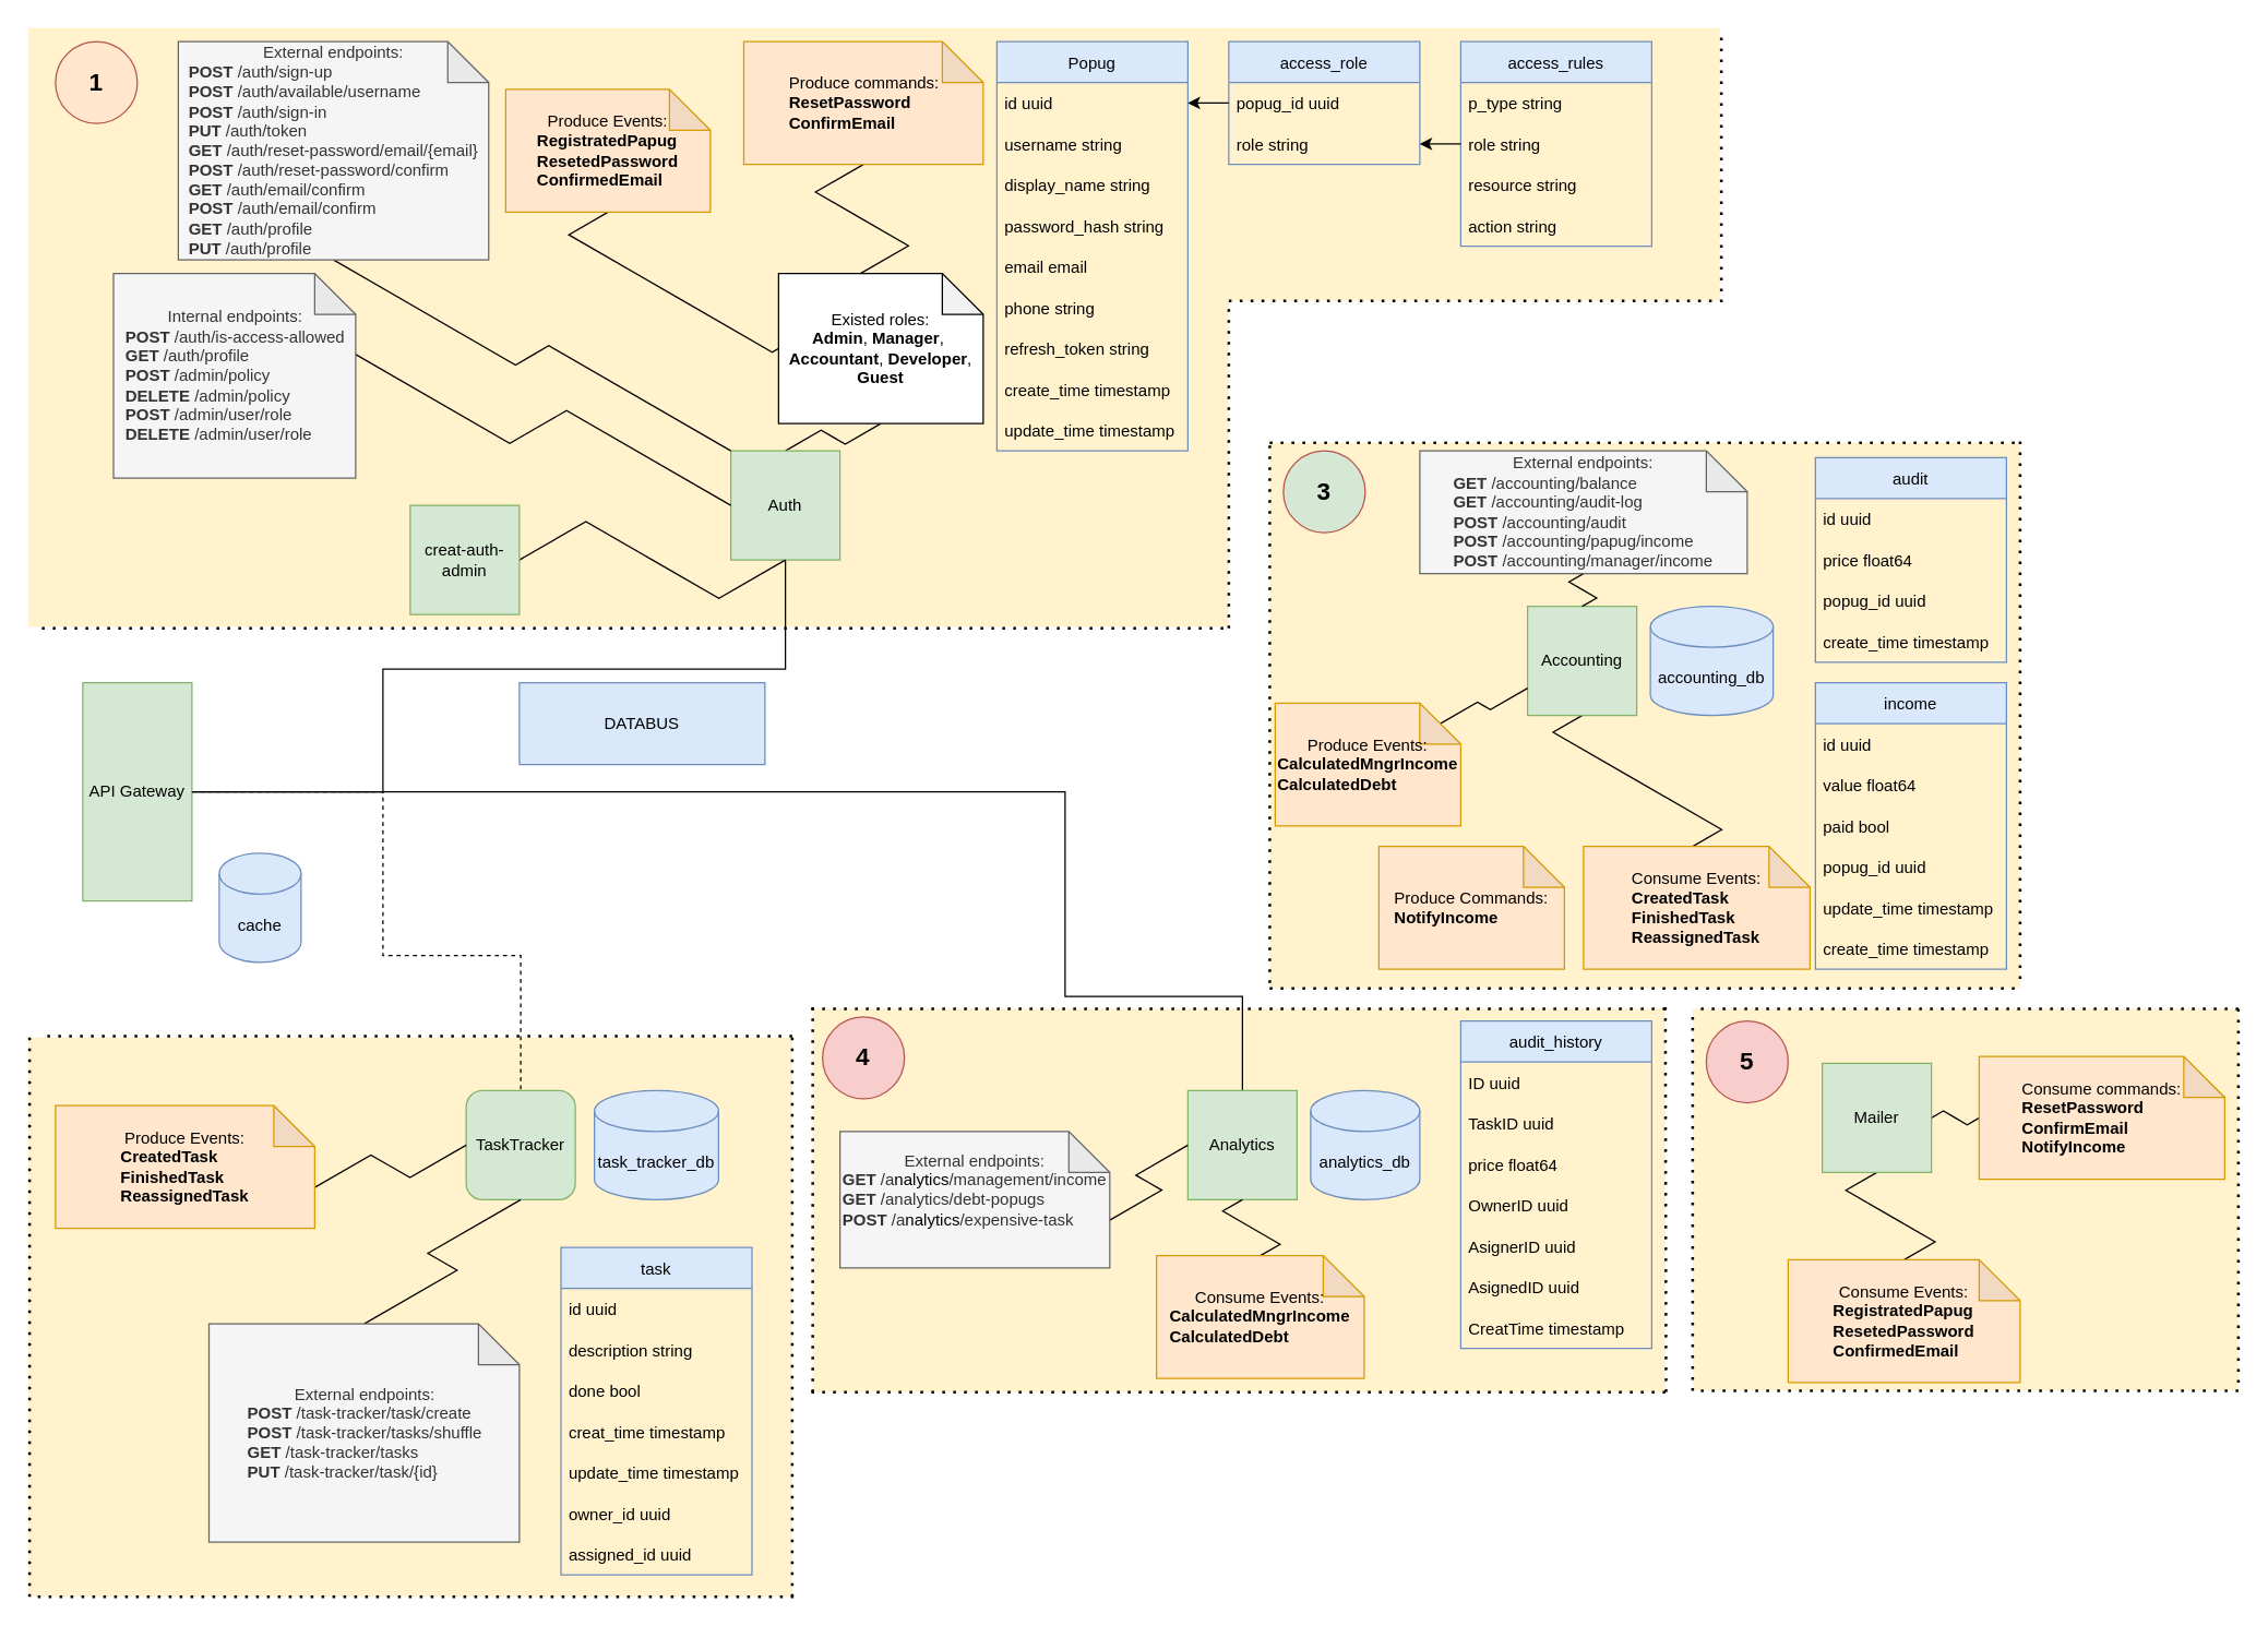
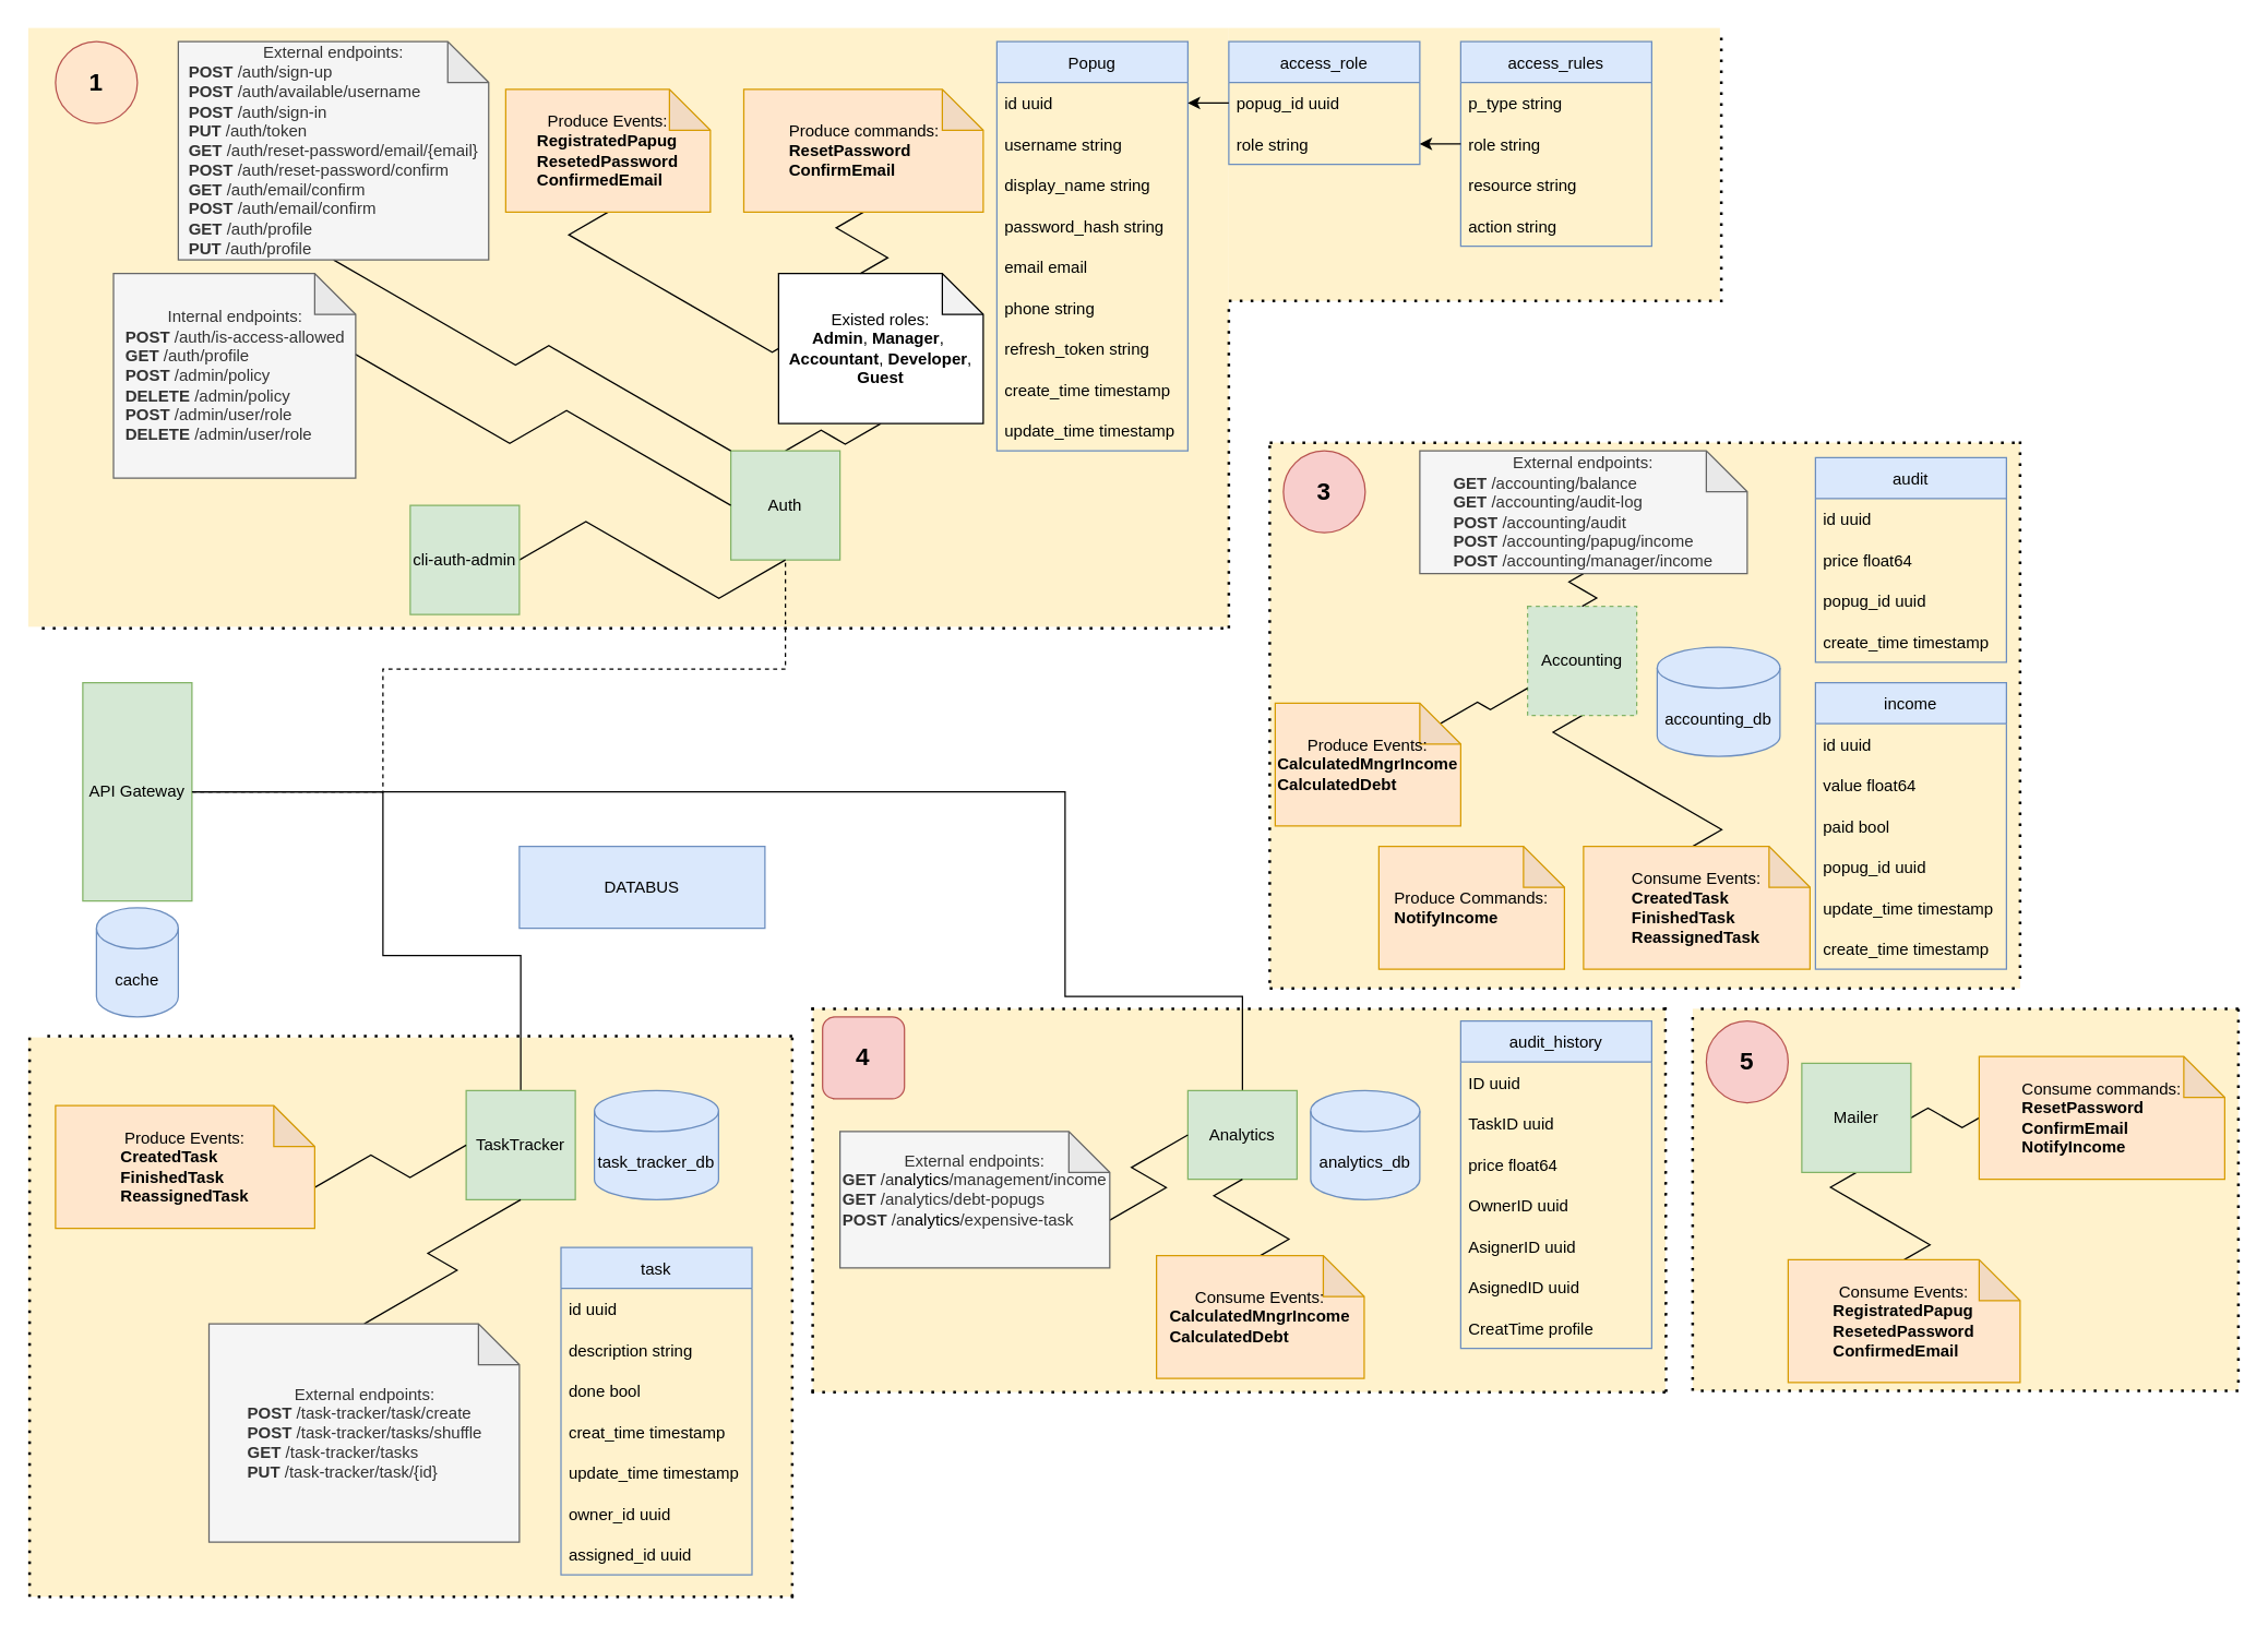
- <mxCell id="110" value="Produce commands:&lt;br&gt;&lt;div style=&quot;text-align: justify&quot;&gt;&lt;b&gt;ResetPassword&lt;/b&gt;&lt;/div&gt;&lt;div style=&quot;text-align: justify&quot;&gt;&lt;b&gt;ConfirmEmail&lt;/b&gt;&lt;b&gt;&lt;br&gt;&lt;/b&gt;&lt;/div&gt;" style="shape=note;whiteSpace=wrap;html=1;backgroundOutline=1;darkOpacity=0.05;fillColor=#ffe6cc;strokeColor=#d79b00;" vertex="1" parent="1"><mxGeometry x="544.5" y="30" width="175.5" height="90" as="geometry" /></mxCell>
+ <mxCell id="110" value="Produce commands:&lt;br&gt;&lt;div style=&quot;text-align: justify&quot;&gt;&lt;b&gt;ResetPassword&lt;/b&gt;&lt;/div&gt;&lt;div style=&quot;text-align: justify&quot;&gt;&lt;b&gt;ConfirmEmail&lt;/b&gt;&lt;b&gt;&lt;br&gt;&lt;/b&gt;&lt;/div&gt;" style="shape=note;whiteSpace=wrap;html=1;backgroundOutline=1;darkOpacity=0.05;fillColor=#ffe6cc;strokeColor=#d79b00;" vertex="1" parent="1"><mxGeometry x="544.5" y="65" width="175.5" height="90" as="geometry" /></mxCell>
- <mxCell id="98" value="&lt;font style=&quot;font-size: 18px&quot;&gt;&lt;b&gt;3&lt;/b&gt;&lt;/font&gt;" style="ellipse;whiteSpace=wrap;html=1;aspect=fixed;fillColor=#d5e8d4;strokeColor=#b85450;" parent="1" vertex="1"><mxGeometry x="940" y="330" width="60" height="60" as="geometry" /></mxCell>
+ <mxCell id="98" value="&lt;font style=&quot;font-size: 18px&quot;&gt;&lt;b&gt;3&lt;/b&gt;&lt;/font&gt;" style="ellipse;whiteSpace=wrap;html=1;aspect=fixed;fillColor=#f8cecc;strokeColor=#b85450;" parent="1" vertex="1"><mxGeometry x="940" y="330" width="60" height="60" as="geometry" /></mxCell>
- <mxCell id="106" value="creat-auth-admin" style="rounded=0;whiteSpace=wrap;html=1;fillColor=#d5e8d4;strokeColor=#82b366;" parent="1" vertex="1"><mxGeometry x="300" y="370" width="80" height="80" as="geometry" /></mxCell>
+ <mxCell id="106" value="cli-auth-admin" style="rounded=0;whiteSpace=wrap;html=1;fillColor=#d5e8d4;strokeColor=#82b366;" parent="1" vertex="1"><mxGeometry x="300" y="370" width="80" height="80" as="geometry" /></mxCell>
- <mxCell id="58" value="Accounting" style="whiteSpace=wrap;html=1;aspect=fixed;fillColor=#d5e8d4;strokeColor=#82b366;" parent="1" vertex="1"><mxGeometry x="1119" y="444" width="80" height="80" as="geometry" /></mxCell>
+ <mxCell id="58" value="Accounting" style="whiteSpace=wrap;html=1;aspect=fixed;fillColor=#d5e8d4;strokeColor=#82b366;dashed=1;" parent="1" vertex="1"><mxGeometry x="1119" y="444" width="80" height="80" as="geometry" /></mxCell>
- <mxCell id="59" value="accounting_db" style="shape=cylinder3;whiteSpace=wrap;html=1;boundedLbl=1;backgroundOutline=1;size=15;fillColor=#dae8fc;strokeColor=#6c8ebf;" parent="1" vertex="1"><mxGeometry x="1209" y="444" width="90" height="80" as="geometry" /></mxCell>
+ <mxCell id="59" value="accounting_db" style="shape=cylinder3;whiteSpace=wrap;html=1;boundedLbl=1;backgroundOutline=1;size=15;fillColor=#dae8fc;strokeColor=#6c8ebf;" parent="1" vertex="1"><mxGeometry x="1214" y="474" width="90" height="80" as="geometry" /></mxCell>
- <mxCell id="8" style="edgeStyle=orthogonalEdgeStyle;rounded=0;orthogonalLoop=1;jettySize=auto;html=1;exitX=1;exitY=0.5;exitDx=0;exitDy=0;entryX=0.5;entryY=1;entryDx=0;entryDy=0;startArrow=none;startFill=0;endArrow=none;endFill=0;elbow=vertical;" parent="1" source="10" target="12" edge="1"><mxGeometry relative="1" as="geometry"><Array as="points"><mxPoint x="280" y="580" /><mxPoint x="280" y="490" /><mxPoint x="575" y="490" /></Array></mxGeometry></mxCell>
+ <mxCell id="8" style="edgeStyle=orthogonalEdgeStyle;rounded=0;orthogonalLoop=1;jettySize=auto;html=1;exitX=1;exitY=0.5;exitDx=0;exitDy=0;entryX=0.5;entryY=1;entryDx=0;entryDy=0;startArrow=none;startFill=0;endArrow=none;endFill=0;elbow=vertical;dashed=1;" parent="1" source="10" target="12" edge="1"><mxGeometry relative="1" as="geometry"><Array as="points"><mxPoint x="280" y="580" /><mxPoint x="280" y="490" /><mxPoint x="575" y="490" /></Array></mxGeometry></mxCell>
- <mxCell id="68" value="DATABUS" style="rounded=0;whiteSpace=wrap;html=1;fillColor=#dae8fc;strokeColor=#6c8ebf;" parent="1" vertex="1"><mxGeometry x="380" y="500" width="180" height="60" as="geometry" /></mxCell>
+ <mxCell id="68" value="DATABUS" style="rounded=0;whiteSpace=wrap;html=1;fillColor=#dae8fc;strokeColor=#6c8ebf;" parent="1" vertex="1"><mxGeometry x="380" y="620" width="180" height="60" as="geometry" /></mxCell>
- <mxCell id="60" value="cache" style="shape=cylinder3;whiteSpace=wrap;html=1;boundedLbl=1;backgroundOutline=1;size=15;fillColor=#dae8fc;strokeColor=#6c8ebf;" parent="1" vertex="1"><mxGeometry x="160" y="625" width="60" height="80" as="geometry" /></mxCell>
+ <mxCell id="60" value="cache" style="shape=cylinder3;whiteSpace=wrap;html=1;boundedLbl=1;backgroundOutline=1;size=15;fillColor=#dae8fc;strokeColor=#6c8ebf;" parent="1" vertex="1"><mxGeometry x="70" y="665" width="60" height="80" as="geometry" /></mxCell>
- <mxCell id="9" style="edgeStyle=orthogonalEdgeStyle;rounded=0;orthogonalLoop=1;jettySize=auto;html=1;exitX=1;exitY=0.5;exitDx=0;exitDy=0;entryX=0.5;entryY=0;entryDx=0;entryDy=0;startArrow=none;startFill=0;endArrow=none;endFill=0;dashed=1;" parent="1" source="10" target="53" edge="1"><mxGeometry relative="1" as="geometry"><Array as="points"><mxPoint x="280" y="580" /><mxPoint x="280" y="700" /><mxPoint x="381" y="700" /></Array></mxGeometry></mxCell>
+ <mxCell id="9" style="edgeStyle=orthogonalEdgeStyle;rounded=0;orthogonalLoop=1;jettySize=auto;html=1;exitX=1;exitY=0.5;exitDx=0;exitDy=0;entryX=0.5;entryY=0;entryDx=0;entryDy=0;startArrow=none;startFill=0;endArrow=none;endFill=0;" parent="1" source="10" target="53" edge="1"><mxGeometry relative="1" as="geometry"><Array as="points"><mxPoint x="280" y="580" /><mxPoint x="280" y="700" /><mxPoint x="381" y="700" /></Array></mxGeometry></mxCell>
- <mxCell id="99" value="&lt;font style=&quot;font-size: 18px&quot;&gt;&lt;b&gt;4&lt;/b&gt;&lt;/font&gt;" style="ellipse;whiteSpace=wrap;html=1;aspect=fixed;fillColor=#f8cecc;strokeColor=#b85450;" parent="1" vertex="1"><mxGeometry x="602.25" y="745" width="60" height="60" as="geometry" /></mxCell>
+ <mxCell id="99" value="&lt;font style=&quot;font-size: 18px&quot;&gt;&lt;b&gt;4&lt;/b&gt;&lt;/font&gt;" style="whiteSpace=wrap;html=1;aspect=fixed;fillColor=#f8cecc;strokeColor=#b85450;rounded=1;" parent="1" vertex="1"><mxGeometry x="602.25" y="745" width="60" height="60" as="geometry" /></mxCell>
- <mxCell id="23" value="Mailer" style="rounded=0;whiteSpace=wrap;html=1;fillColor=#d5e8d4;strokeColor=#82b366;" parent="1" vertex="1"><mxGeometry x="1335" y="779" width="80" height="80" as="geometry" /></mxCell>
+ <mxCell id="23" value="Mailer" style="rounded=0;whiteSpace=wrap;html=1;fillColor=#d5e8d4;strokeColor=#82b366;" parent="1" vertex="1"><mxGeometry x="1320" y="779" width="80" height="80" as="geometry" /></mxCell>
- <mxCell id="53" value="TaskTracker" style="whiteSpace=wrap;html=1;aspect=fixed;fillColor=#d5e8d4;strokeColor=#82b366;rounded=1;" parent="1" vertex="1"><mxGeometry x="341" y="799" width="80" height="80" as="geometry" /></mxCell>
+ <mxCell id="53" value="TaskTracker" style="whiteSpace=wrap;html=1;aspect=fixed;fillColor=#d5e8d4;strokeColor=#82b366;" parent="1" vertex="1"><mxGeometry x="341" y="799" width="80" height="80" as="geometry" /></mxCell>
- <mxCell id="83" value="Analytics" style="rounded=0;whiteSpace=wrap;html=1;fillColor=#d5e8d4;strokeColor=#82b366;" parent="1" vertex="1"><mxGeometry x="870" y="799" width="80" height="80" as="geometry" /></mxCell>
+ <mxCell id="83" value="Analytics" style="rounded=0;whiteSpace=wrap;html=1;fillColor=#d5e8d4;strokeColor=#82b366;" parent="1" vertex="1"><mxGeometry x="870" y="799" width="80" height="65" as="geometry" /></mxCell>
- <mxCell id="96" value="CreatTime timestamp" style="text;strokeColor=none;fillColor=none;align=left;verticalAlign=middle;spacingLeft=4;spacingRight=4;overflow=hidden;points=[[0,0.5],[1,0.5]];portConstraint=eastwest;rotatable=0;" parent="89" vertex="1"><mxGeometry y="210" width="140" height="30" as="geometry" /></mxCell>
+ <mxCell id="96" value="CreatTime profile" style="text;strokeColor=none;fillColor=none;align=left;verticalAlign=middle;spacingLeft=4;spacingRight=4;overflow=hidden;points=[[0,0.5],[1,0.5]];portConstraint=eastwest;rotatable=0;" parent="89" vertex="1"><mxGeometry y="210" width="140" height="30" as="geometry" /></mxCell>
